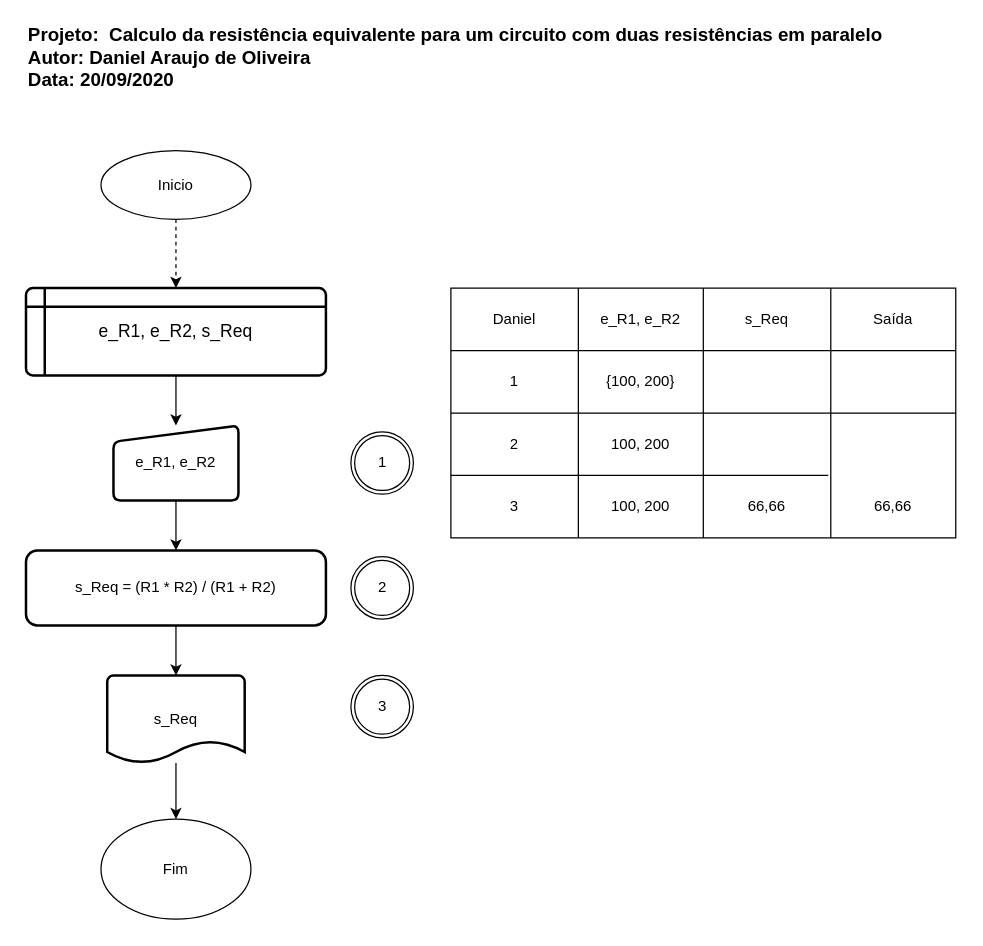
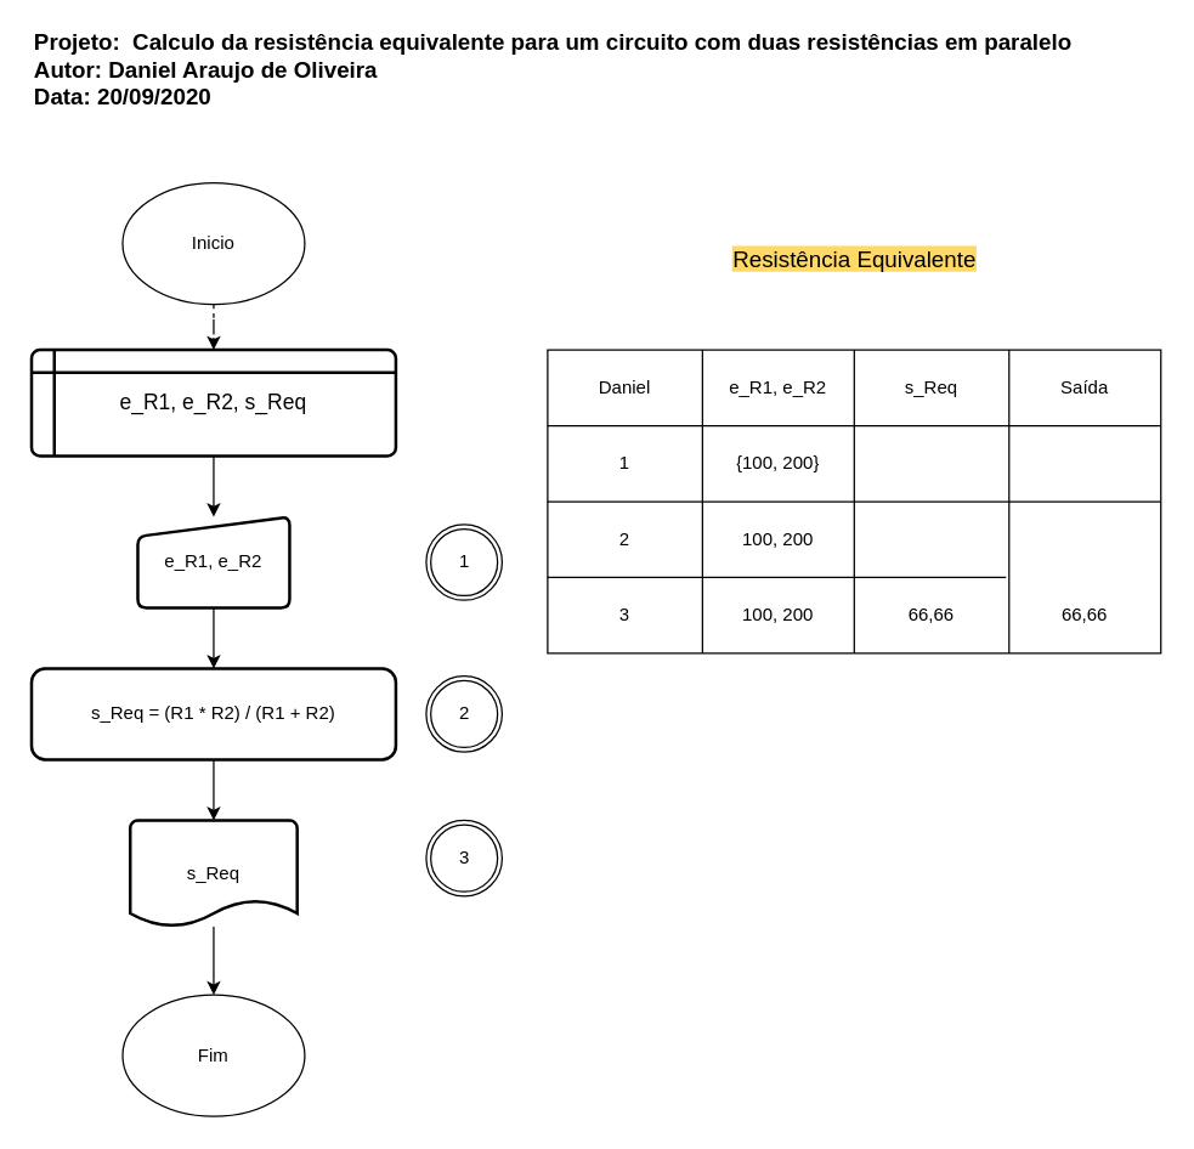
- <mxCell id="3" value="Inicio" style="ellipse;whiteSpace=wrap;html=1;" parent="1" vertex="1"><mxGeometry x="80" y="120" width="120" height="55" as="geometry" /></mxCell>
+ <mxCell id="3" value="Inicio" style="ellipse;whiteSpace=wrap;html=1;" parent="1" vertex="1"><mxGeometry x="80" y="120" width="120" height="80" as="geometry" /></mxCell>
+ <mxCell id="39" value="&lt;span style=&quot;background-color: rgb(255 , 217 , 102) ; font-size: 15px&quot;&gt;Resistência Equivalente&lt;/span&gt;" style="text;html=1;resizable=0;autosize=1;align=center;verticalAlign=middle;points=[];fillColor=none;strokeColor=none;rounded=0;fontSize=15;" parent="1" vertex="1"><mxGeometry x="477" y="160" width="170" height="20" as="geometry" /></mxCell>
